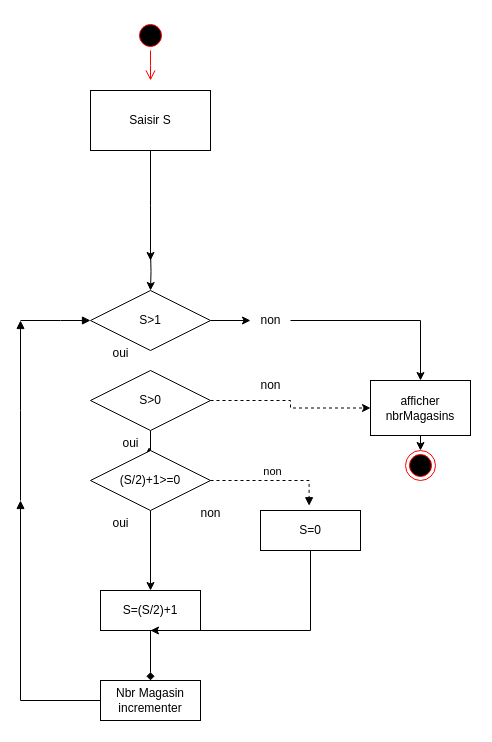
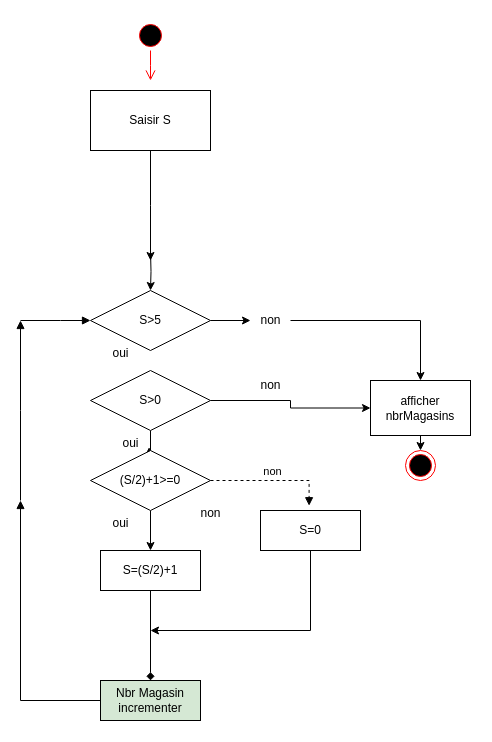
- <mxCell id="6" value="S&amp;gt;1" style="shape=rhombus;perimeter=rhombusPerimeter;whiteSpace=wrap;html=1;align=center;" vertex="1" parent="1"><mxGeometry x="90" y="290" width="120" height="60" as="geometry" /></mxCell>
+ <mxCell id="6" value="S&amp;gt;5" style="shape=rhombus;perimeter=rhombusPerimeter;whiteSpace=wrap;html=1;align=center;" vertex="1" parent="1"><mxGeometry x="90" y="290" width="120" height="60" as="geometry" /></mxCell>
- <mxCell id="22" value="" style="edgeStyle=orthogonalEdgeStyle;rounded=0;orthogonalLoop=1;jettySize=auto;html=1;dashed=1;" edge="1" parent="1" source="23" target="13"><mxGeometry relative="1" as="geometry" /></mxCell>
+ <mxCell id="22" value="" style="edgeStyle=orthogonalEdgeStyle;rounded=0;orthogonalLoop=1;jettySize=auto;html=1;" edge="1" parent="1" source="23" target="13"><mxGeometry relative="1" as="geometry" /></mxCell>
- <mxCell id="8" value="S=(S/2)+1" style="whiteSpace=wrap;html=1;align=center;" vertex="1" parent="1"><mxGeometry x="100" y="590" width="100" height="40" as="geometry" /></mxCell>
+ <mxCell id="8" value="S=(S/2)+1" style="whiteSpace=wrap;html=1;align=center;" vertex="1" parent="1"><mxGeometry x="100" y="550" width="100" height="40" as="geometry" /></mxCell>
- <mxCell id="9" value="Nbr Magasin&lt;br&gt;incrementer" style="whiteSpace=wrap;html=1;align=center;" vertex="1" parent="1"><mxGeometry x="100" y="680" width="100" height="40" as="geometry" /></mxCell>
+ <mxCell id="9" value="Nbr Magasin&lt;br&gt;incrementer" style="whiteSpace=wrap;html=1;align=center;fillColor=#d5e8d4;" vertex="1" parent="1"><mxGeometry x="100" y="680" width="100" height="40" as="geometry" /></mxCell>
